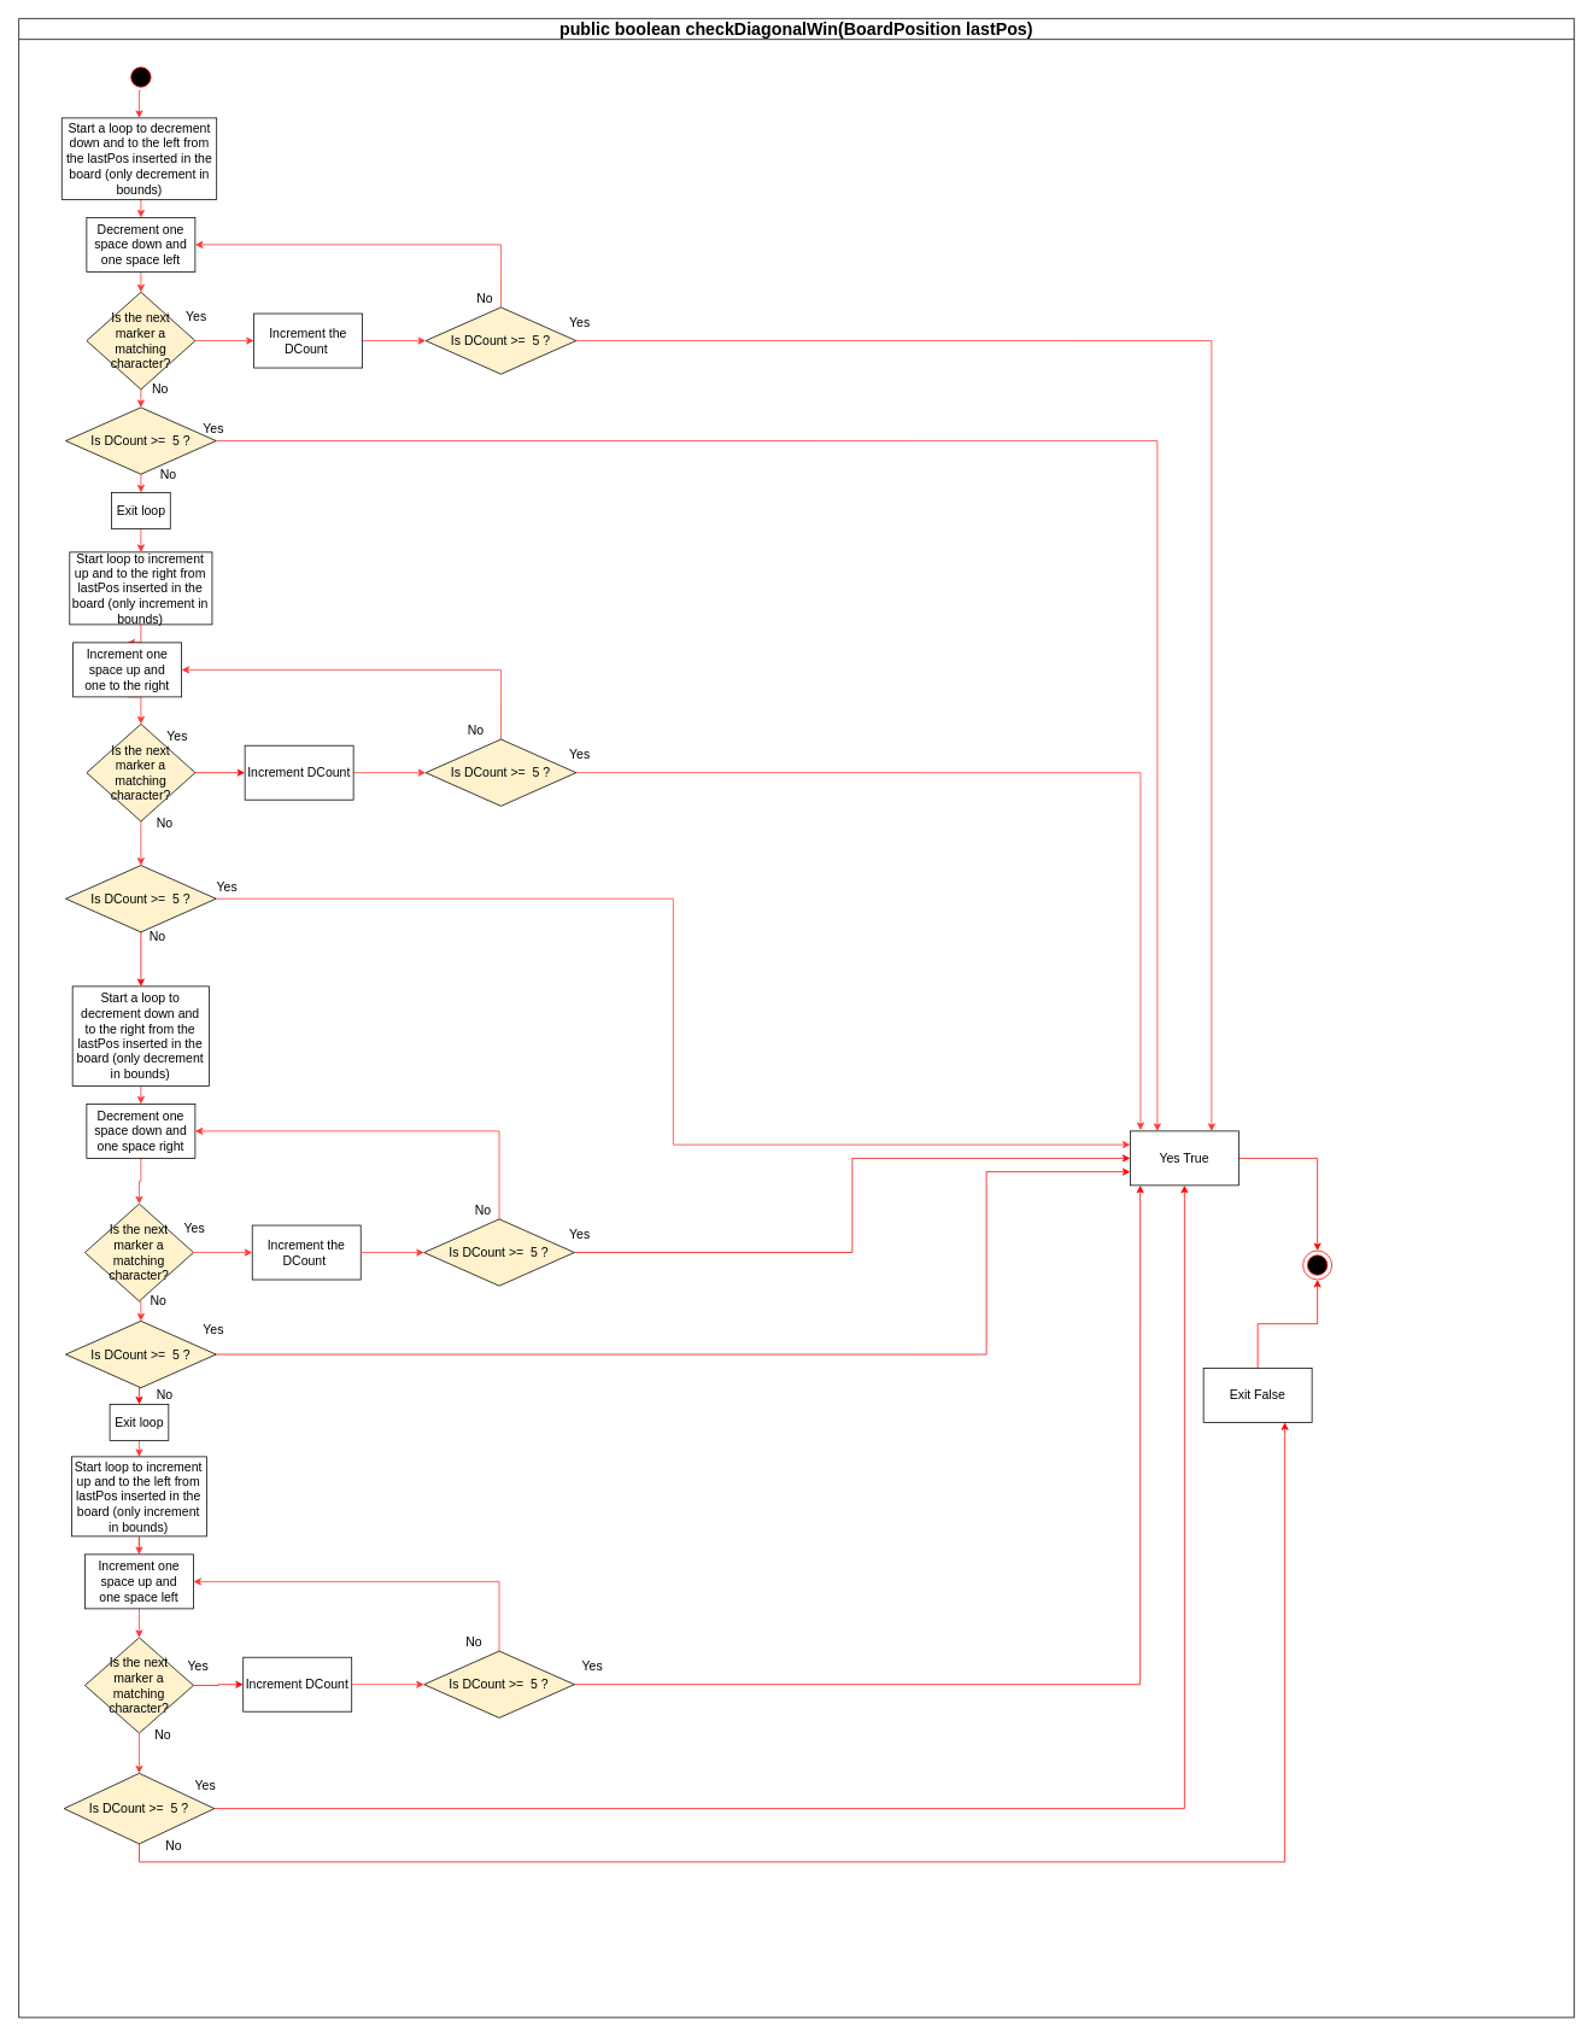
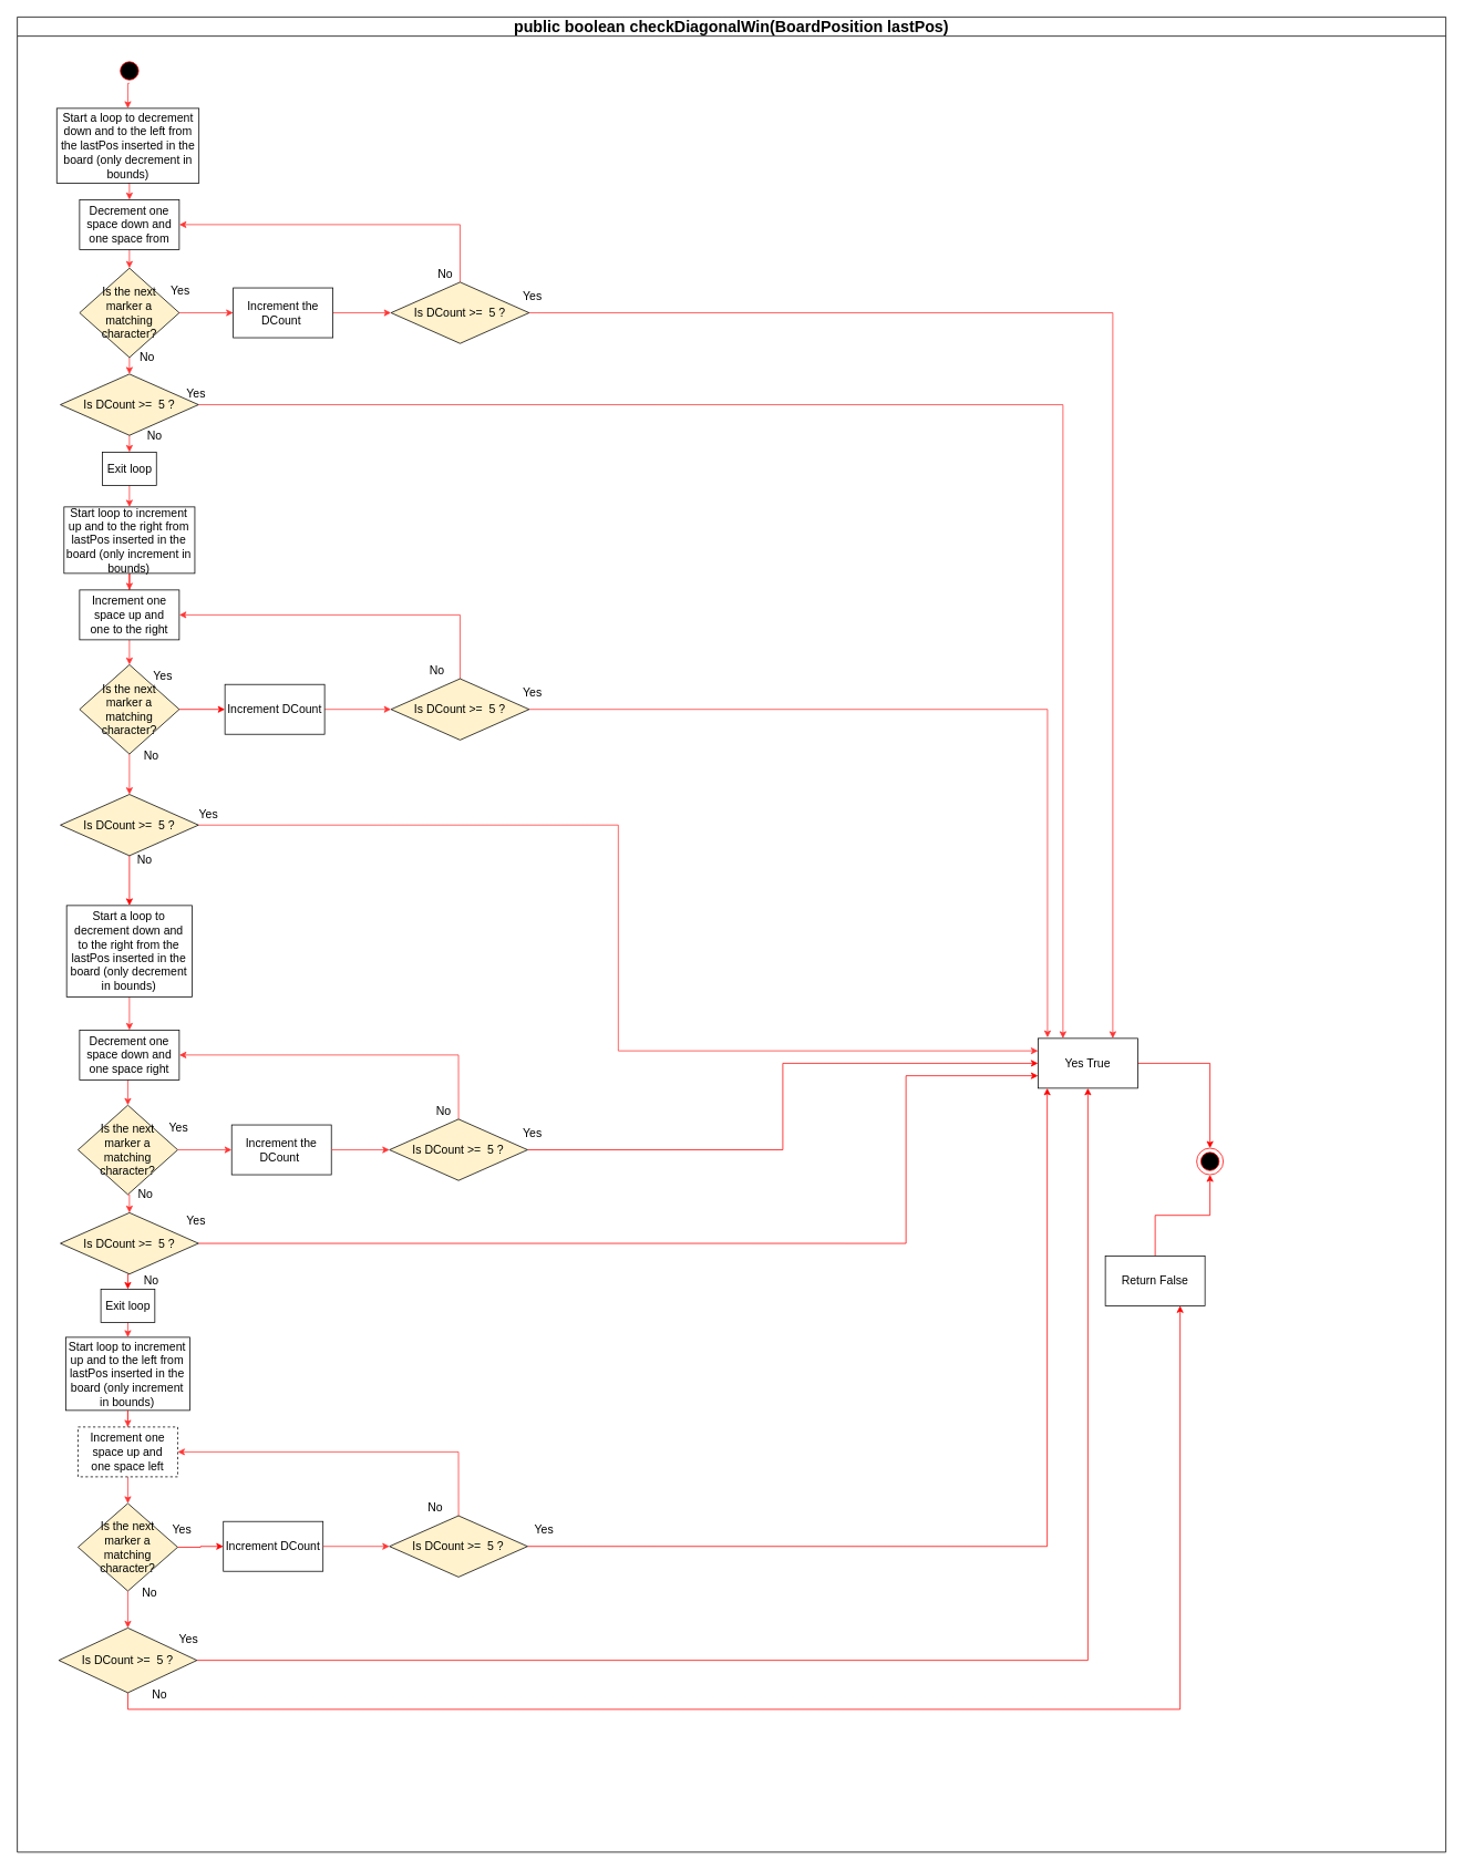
- <mxCell id="10" value="Decrement one space down and one space left" style="rounded=0;whiteSpace=wrap;html=1;spacingLeft=5;spacingRight=5;fontSize=14;" parent="2" vertex="1"><mxGeometry x="75" y="220" width="120" height="60" as="geometry" /></mxCell>
+ <mxCell id="10" value="Decrement one space down and one space from" style="rounded=0;whiteSpace=wrap;html=1;spacingLeft=5;spacingRight=5;fontSize=14;" parent="2" vertex="1"><mxGeometry x="75" y="220" width="120" height="60" as="geometry" /></mxCell>
- <mxCell id="31" value="Increment one space up and one to the right" style="rounded=0;whiteSpace=wrap;html=1;spacingLeft=5;spacingRight=5;fontSize=14;" parent="2" vertex="1"><mxGeometry x="60" y="690" width="120" height="60" as="geometry" /></mxCell>
+ <mxCell id="31" value="Increment one space up and one to the right" style="rounded=0;whiteSpace=wrap;html=1;spacingLeft=5;spacingRight=5;fontSize=14;" parent="2" vertex="1"><mxGeometry x="75" y="690" width="120" height="60" as="geometry" /></mxCell>
- <mxCell id="55" value="Decrement one space down and one space right" style="rounded=0;whiteSpace=wrap;html=1;spacingLeft=5;spacingRight=5;fontSize=14;" parent="2" vertex="1"><mxGeometry x="75.01" y="1200" width="120" height="60" as="geometry" /></mxCell>
+ <mxCell id="55" value="Decrement one space down and one space right" style="rounded=0;whiteSpace=wrap;html=1;spacingLeft=5;spacingRight=5;fontSize=14;" parent="2" vertex="1"><mxGeometry x="75.01" y="1220" width="120" height="60" as="geometry" /></mxCell>
- <mxCell id="51" value="Exit False" style="rounded=0;whiteSpace=wrap;html=1;fontSize=14;" parent="2" vertex="1"><mxGeometry x="1310" y="1492" width="120" height="60" as="geometry" /></mxCell>
+ <mxCell id="51" value="Return False" style="rounded=0;whiteSpace=wrap;html=1;fontSize=14;" parent="2" vertex="1"><mxGeometry x="1310" y="1492" width="120" height="60" as="geometry" /></mxCell>
- <mxCell id="76" value="Increment one space up and one space left" style="rounded=0;whiteSpace=wrap;html=1;spacingLeft=5;spacingRight=5;fontSize=14;" parent="2" vertex="1"><mxGeometry x="73.12" y="1698" width="120" height="60" as="geometry" /></mxCell>
+ <mxCell id="76" value="Increment one space up and one space left" style="rounded=0;whiteSpace=wrap;html=1;spacingLeft=5;spacingRight=5;fontSize=14;dashed=1;" parent="2" vertex="1"><mxGeometry x="73.12" y="1698" width="120" height="60" as="geometry" /></mxCell>
